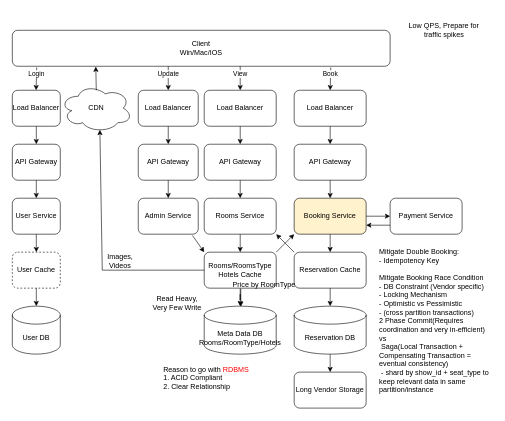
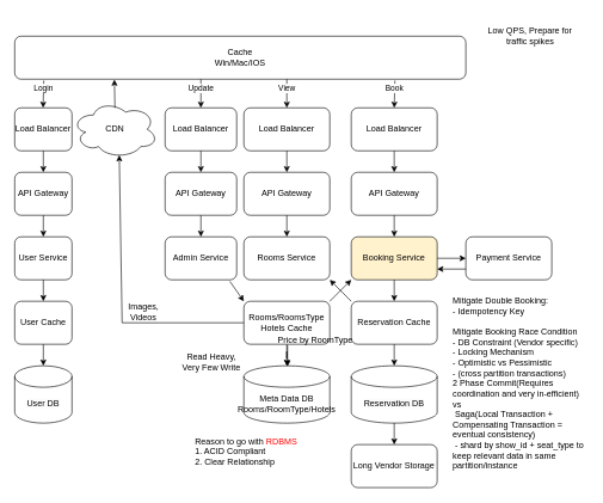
- <mxCell id="2" value="Client&lt;br&gt;Win/Mac/IOS" style="rounded=1;whiteSpace=wrap;html=1;" parent="1" vertex="1"><mxGeometry x="20" y="50" width="630" height="60" as="geometry" /></mxCell>
+ <mxCell id="2" value="Cache&lt;br&gt;Win/Mac/IOS" style="rounded=1;whiteSpace=wrap;html=1;" parent="1" vertex="1"><mxGeometry x="20" y="50" width="630" height="60" as="geometry" /></mxCell>
- <mxCell id="13" value="" style="endArrow=classic;html=1;rounded=0;exitX=0.5;exitY=1;exitDx=0;exitDy=0;entryX=0.5;entryY=0;entryDx=0;entryDy=0;" parent="1" source="8" target="12" edge="1"><mxGeometry width="50" height="50" relative="1" as="geometry"><mxPoint x="590" y="440" as="sourcePoint" /><mxPoint x="640" y="390" as="targetPoint" /></mxGeometry></mxCell>
- <mxCell id="49" value="User Cache" style="rounded=1;whiteSpace=wrap;html=1;dashed=1;" parent="1" vertex="1"><mxGeometry x="20" y="420" width="80" height="60" as="geometry" /></mxCell>
+ <mxCell id="49" value="User Cache" style="rounded=1;whiteSpace=wrap;html=1;" parent="1" vertex="1"><mxGeometry x="20" y="420" width="80" height="60" as="geometry" /></mxCell>
